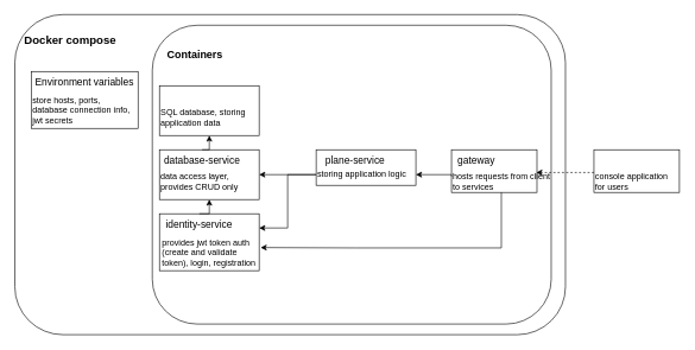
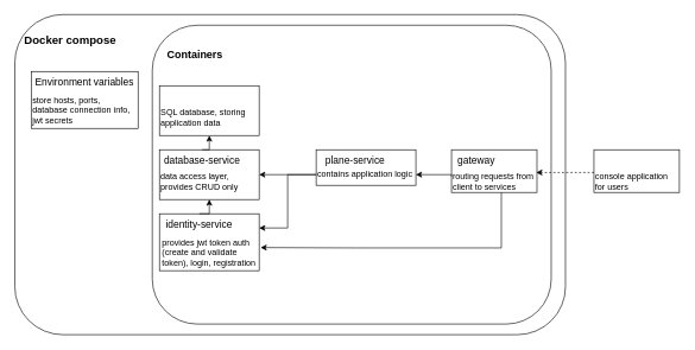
- <mxCell id="23" value="storing application logic" style="text;html=1;strokeColor=none;fillColor=none;align=left;verticalAlign=middle;whiteSpace=wrap;rounded=0;" parent="1" vertex="1"><mxGeometry x="443" y="230" width="140" height="30" as="geometry" /></mxCell>
+ <mxCell id="23" value="contains application logic" style="text;html=1;strokeColor=none;fillColor=none;align=left;verticalAlign=middle;whiteSpace=wrap;rounded=0;" parent="1" vertex="1"><mxGeometry x="443" y="230" width="140" height="30" as="geometry" /></mxCell>
- <mxCell id="28" value="hosts requests from client to services" style="text;html=1;strokeColor=none;fillColor=none;align=left;verticalAlign=middle;whiteSpace=wrap;rounded=0;" parent="1" vertex="1"><mxGeometry x="633" y="240" width="140" height="30" as="geometry" /></mxCell>
+ <mxCell id="28" value="routing requests from client to services" style="text;html=1;strokeColor=none;fillColor=none;align=left;verticalAlign=middle;whiteSpace=wrap;rounded=0;" parent="1" vertex="1"><mxGeometry x="633" y="240" width="140" height="30" as="geometry" /></mxCell>
